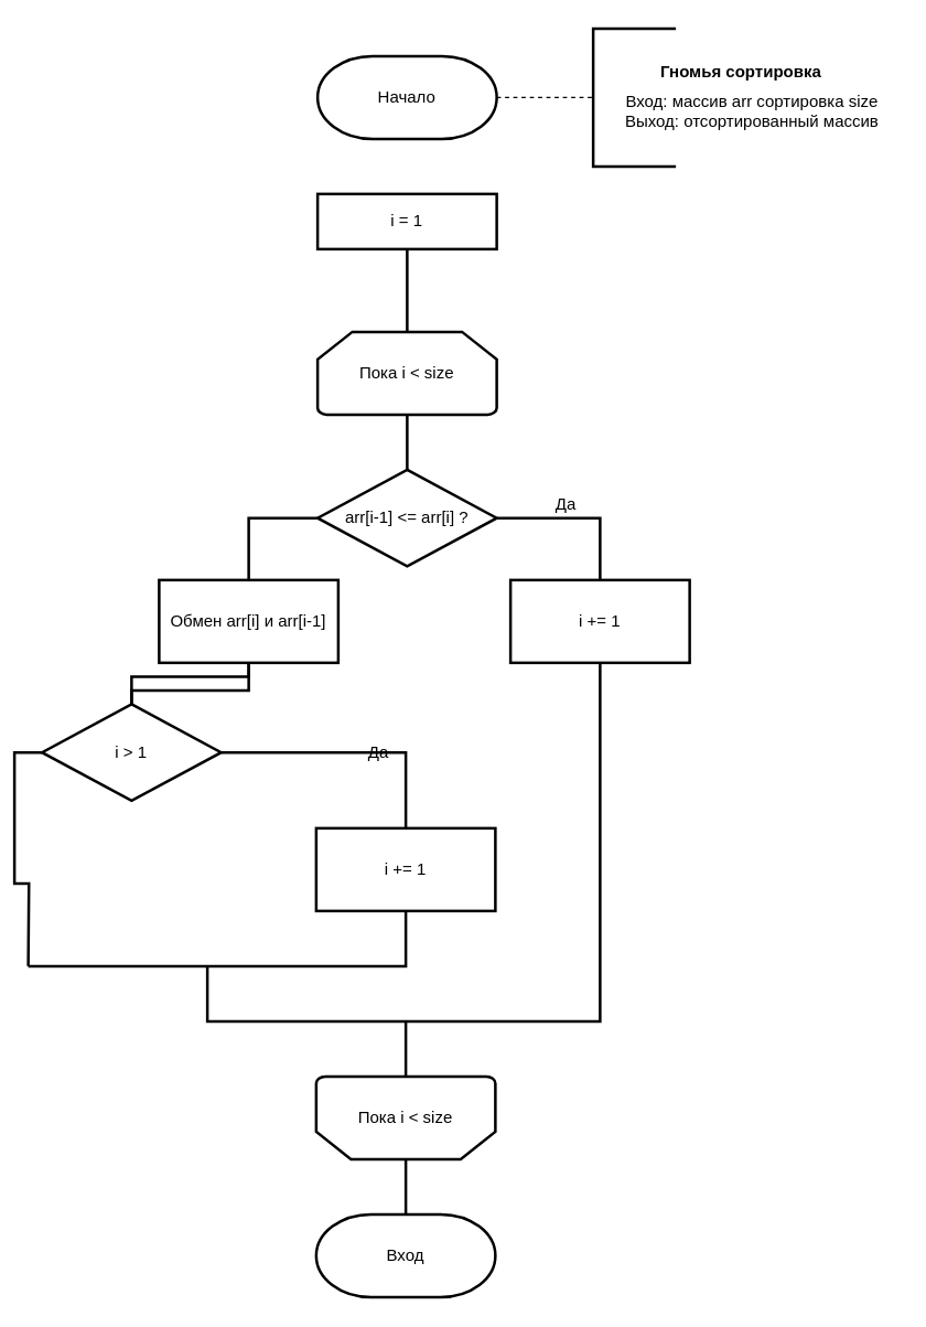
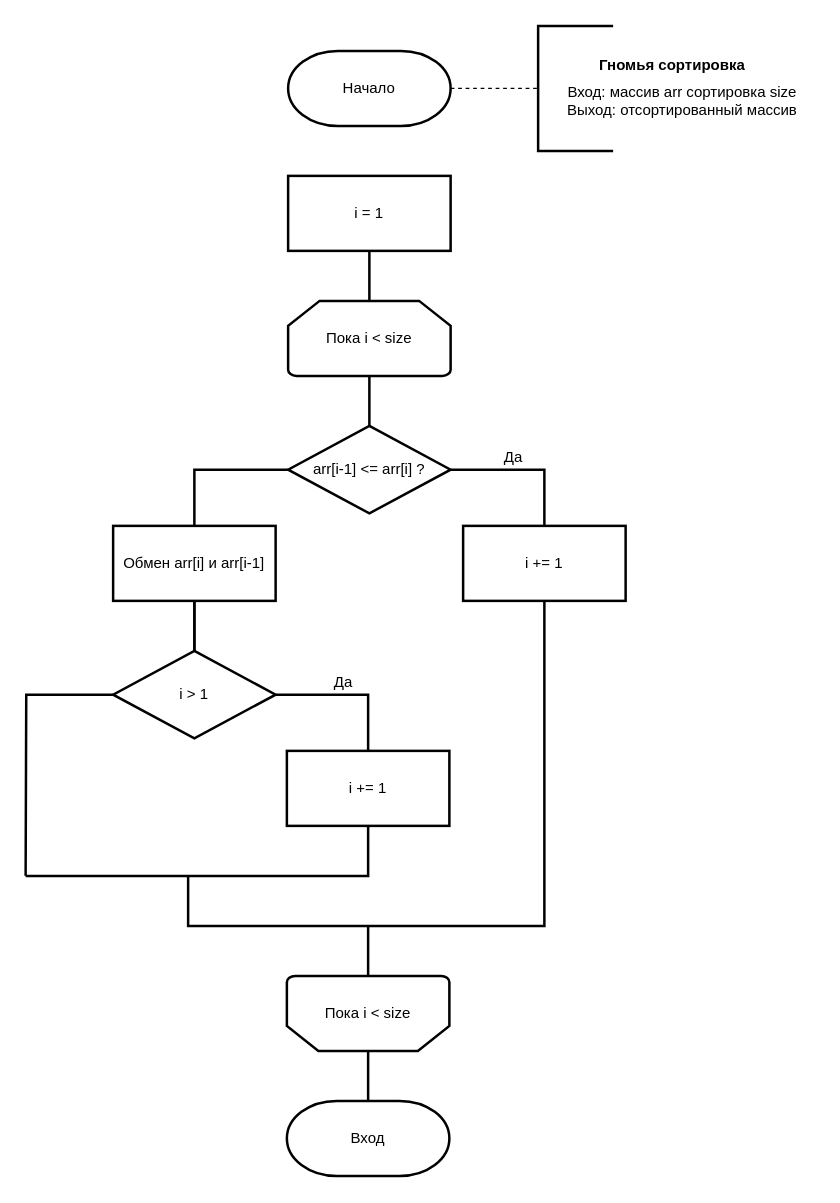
- <mxCell id="5" value="i = 1" style="rounded=0;whiteSpace=wrap;html=1;strokeWidth=2;" parent="1" vertex="1"><mxGeometry x="230" y="140" width="130" height="40" as="geometry" /></mxCell>
+ <mxCell id="5" value="i = 1" style="rounded=0;whiteSpace=wrap;html=1;strokeWidth=2;" parent="1" vertex="1"><mxGeometry x="230" y="140" width="130" height="60" as="geometry" /></mxCell>
- <mxCell id="14" value="Обмен arr[i] и arr[i-1]" style="rounded=0;whiteSpace=wrap;html=1;strokeWidth=2;" parent="1" vertex="1"><mxGeometry x="115" y="420" width="130" height="60" as="geometry" /></mxCell>
+ <mxCell id="14" value="Обмен arr[i] и arr[i-1]" style="rounded=0;whiteSpace=wrap;html=1;strokeWidth=2;" parent="1" vertex="1"><mxGeometry x="90" y="420" width="130" height="60" as="geometry" /></mxCell>
- <mxCell id="18" value="i &amp;gt; 1" style="strokeWidth=2;html=1;shape=mxgraph.flowchart.decision;whiteSpace=wrap;" parent="1" vertex="1"><mxGeometry x="30" y="510" width="130" height="70" as="geometry" /></mxCell>
+ <mxCell id="18" value="i &amp;gt; 1" style="strokeWidth=2;html=1;shape=mxgraph.flowchart.decision;whiteSpace=wrap;" parent="1" vertex="1"><mxGeometry x="90" y="520" width="130" height="70" as="geometry" /></mxCell>
